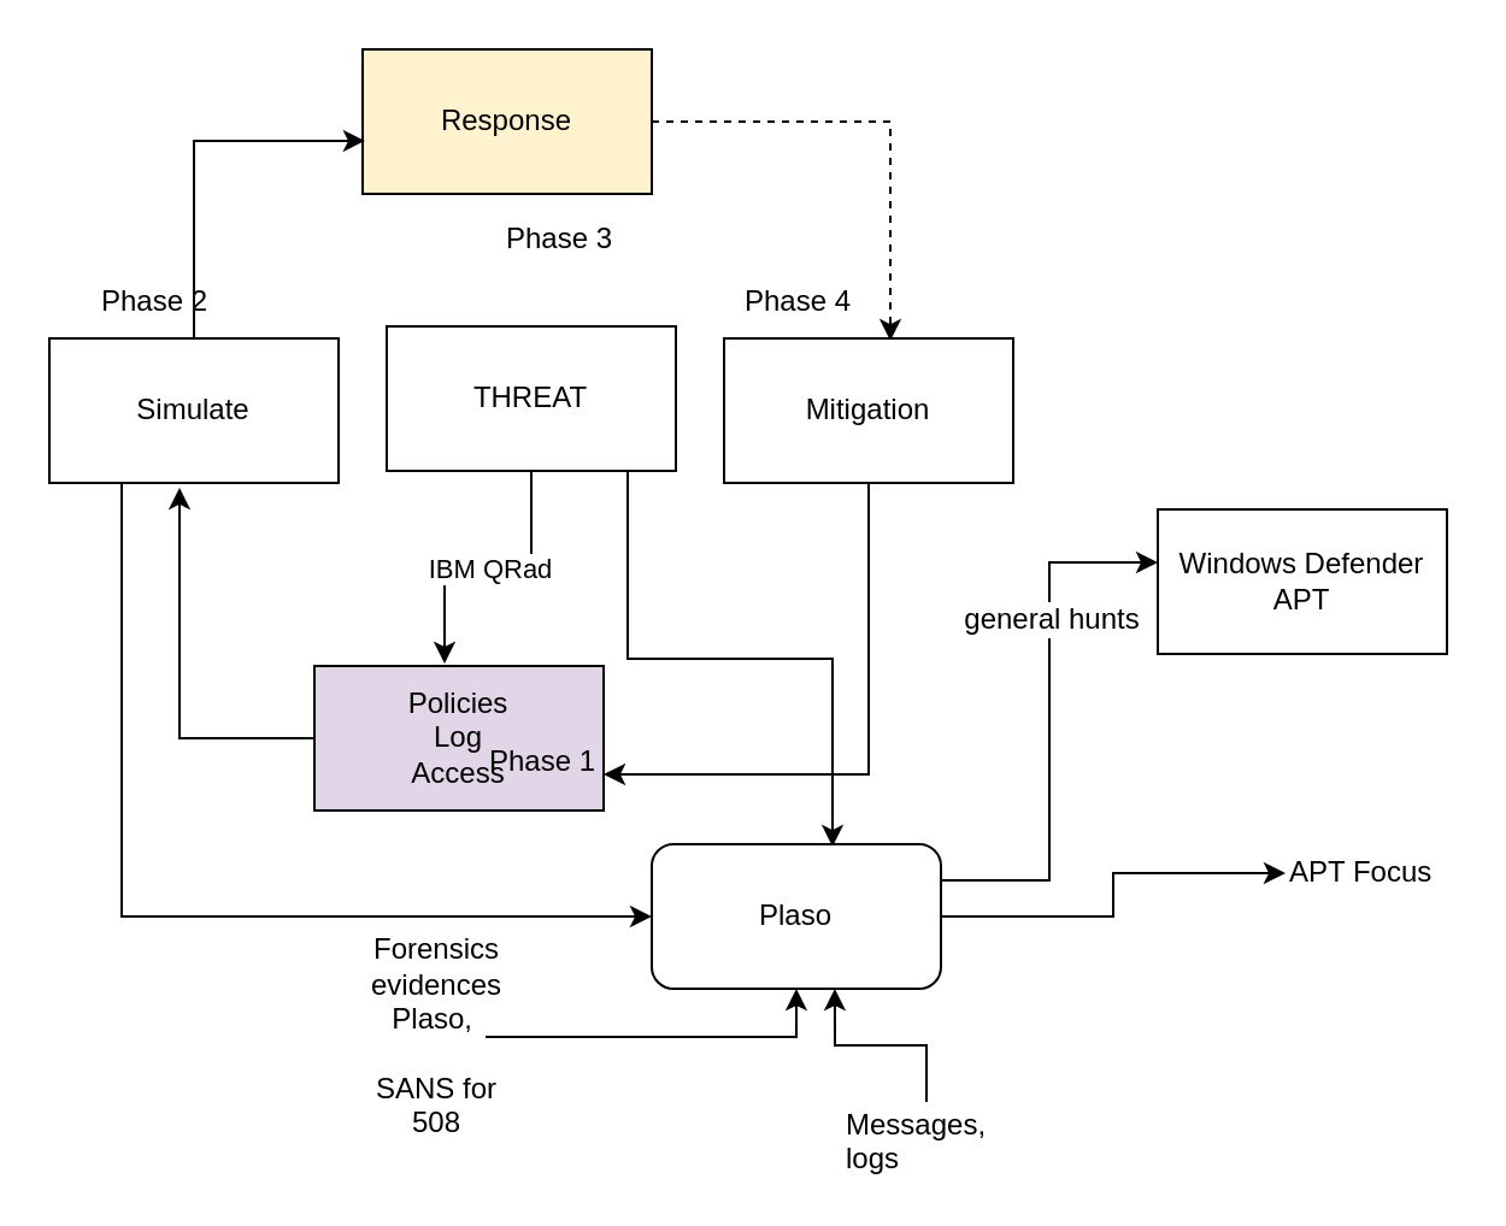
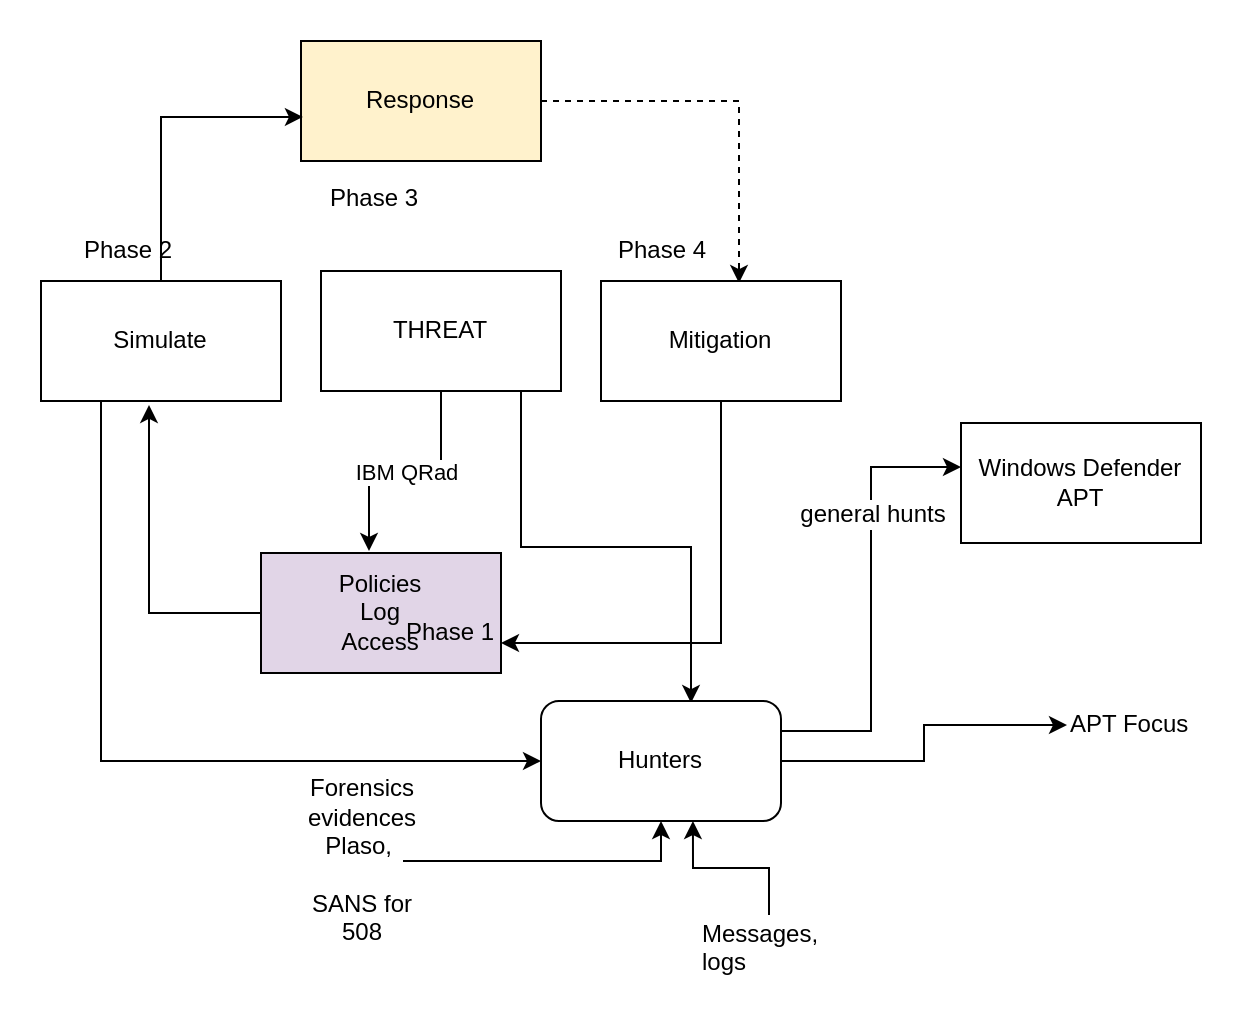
- <mxCell id="22" value="Phase 3" style="text;html=1;resizable=0;points=[];autosize=1;align=left;verticalAlign=top;spacingTop=-4;" vertex="1" parent="1"><mxGeometry x="208" y="89" width="60" height="20" as="geometry" /></mxCell>
+ <mxCell id="22" value="Phase 3" style="text;html=1;resizable=0;points=[];autosize=1;align=left;verticalAlign=top;spacingTop=-4;" vertex="1" parent="1"><mxGeometry x="163" y="89" width="60" height="20" as="geometry" /></mxCell>
- <mxCell id="17" value="Plaso" style="rounded=1;whiteSpace=wrap;html=1;" vertex="1" parent="1"><mxGeometry x="270" y="350" width="120" height="60" as="geometry" /></mxCell>
+ <mxCell id="17" value="Hunters" style="rounded=1;whiteSpace=wrap;html=1;" vertex="1" parent="1"><mxGeometry x="270" y="350" width="120" height="60" as="geometry" /></mxCell>
